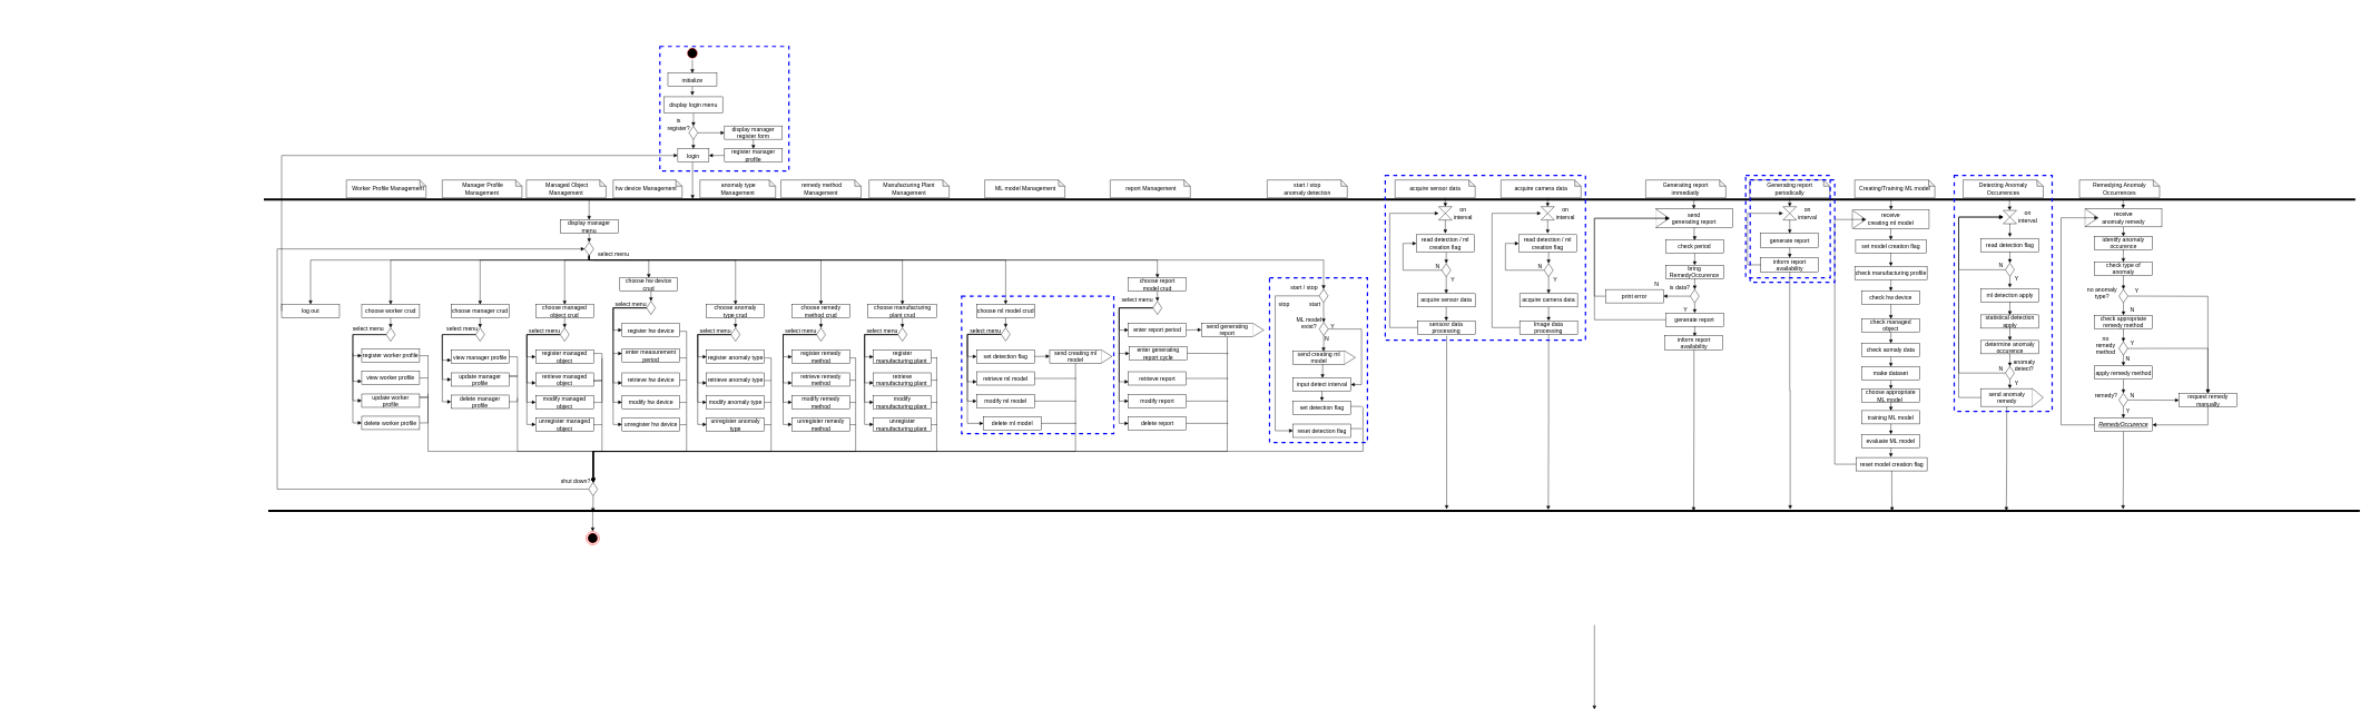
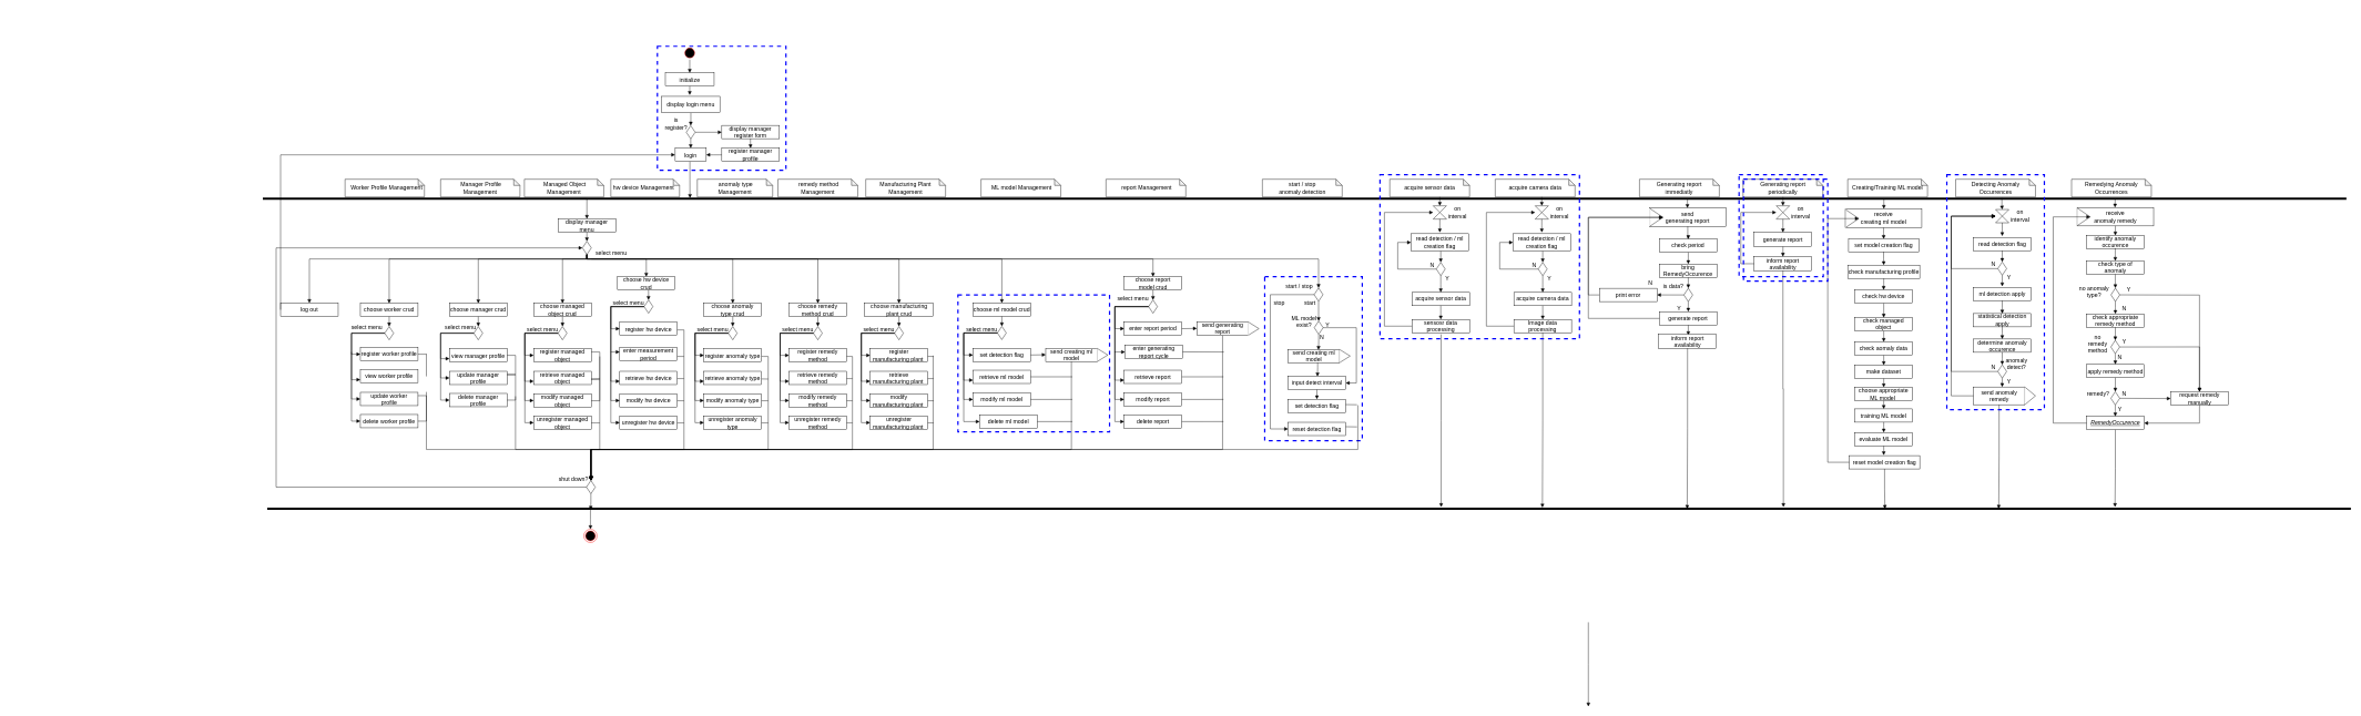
- <mxCell id="167" value="" style="html=1;verticalAlign=bottom;endArrow=none;edgeStyle=elbowEdgeStyle;elbow=vertical;curved=0;rounded=0;entryX=1;entryY=0.25;entryDx=0;entryDy=0;exitX=1;exitY=0.5;exitDx=0;exitDy=0;endFill=0;fontSize=13;" edge="1" parent="156" source="157" target="158"><mxGeometry x="-0.002" width="80" relative="1" as="geometry"><mxPoint x="160" y="175.5" as="sourcePoint" /><mxPoint x="349" y="457.5" as="targetPoint" /><mxPoint as="offset" /><Array as="points"><mxPoint x="169" y="187.5" /><mxPoint x="70" y="135.5" /><mxPoint x="90" y="155.5" /></Array></mxGeometry></mxCell>
